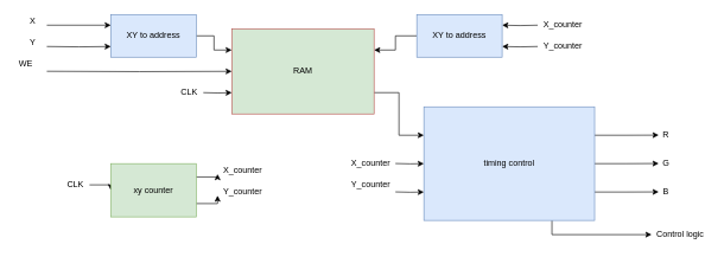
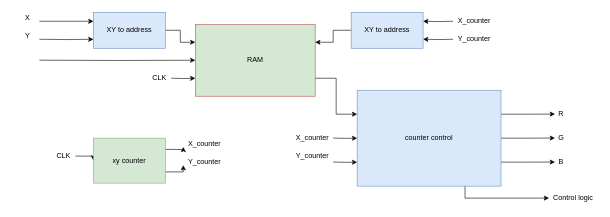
- <mxCell id="12" value="WE" style="text;html=1;align=center;verticalAlign=middle;resizable=0;points=[];autosize=1;strokeColor=none;fillColor=none;" parent="1" vertex="1"><mxGeometry x="20" y="80" width="30" height="20" as="geometry" /></mxCell>
- <mxCell id="33" value="timing control" style="rounded=0;whiteSpace=wrap;html=1;fillColor=#dae8fc;strokeColor=#6c8ebf;" parent="1" vertex="1"><mxGeometry x="595" y="150" width="240" height="160" as="geometry" /></mxCell>
+ <mxCell id="33" value="counter control" style="rounded=0;whiteSpace=wrap;html=1;fillColor=#dae8fc;strokeColor=#6c8ebf;" parent="1" vertex="1"><mxGeometry x="595" y="150" width="240" height="160" as="geometry" /></mxCell>
